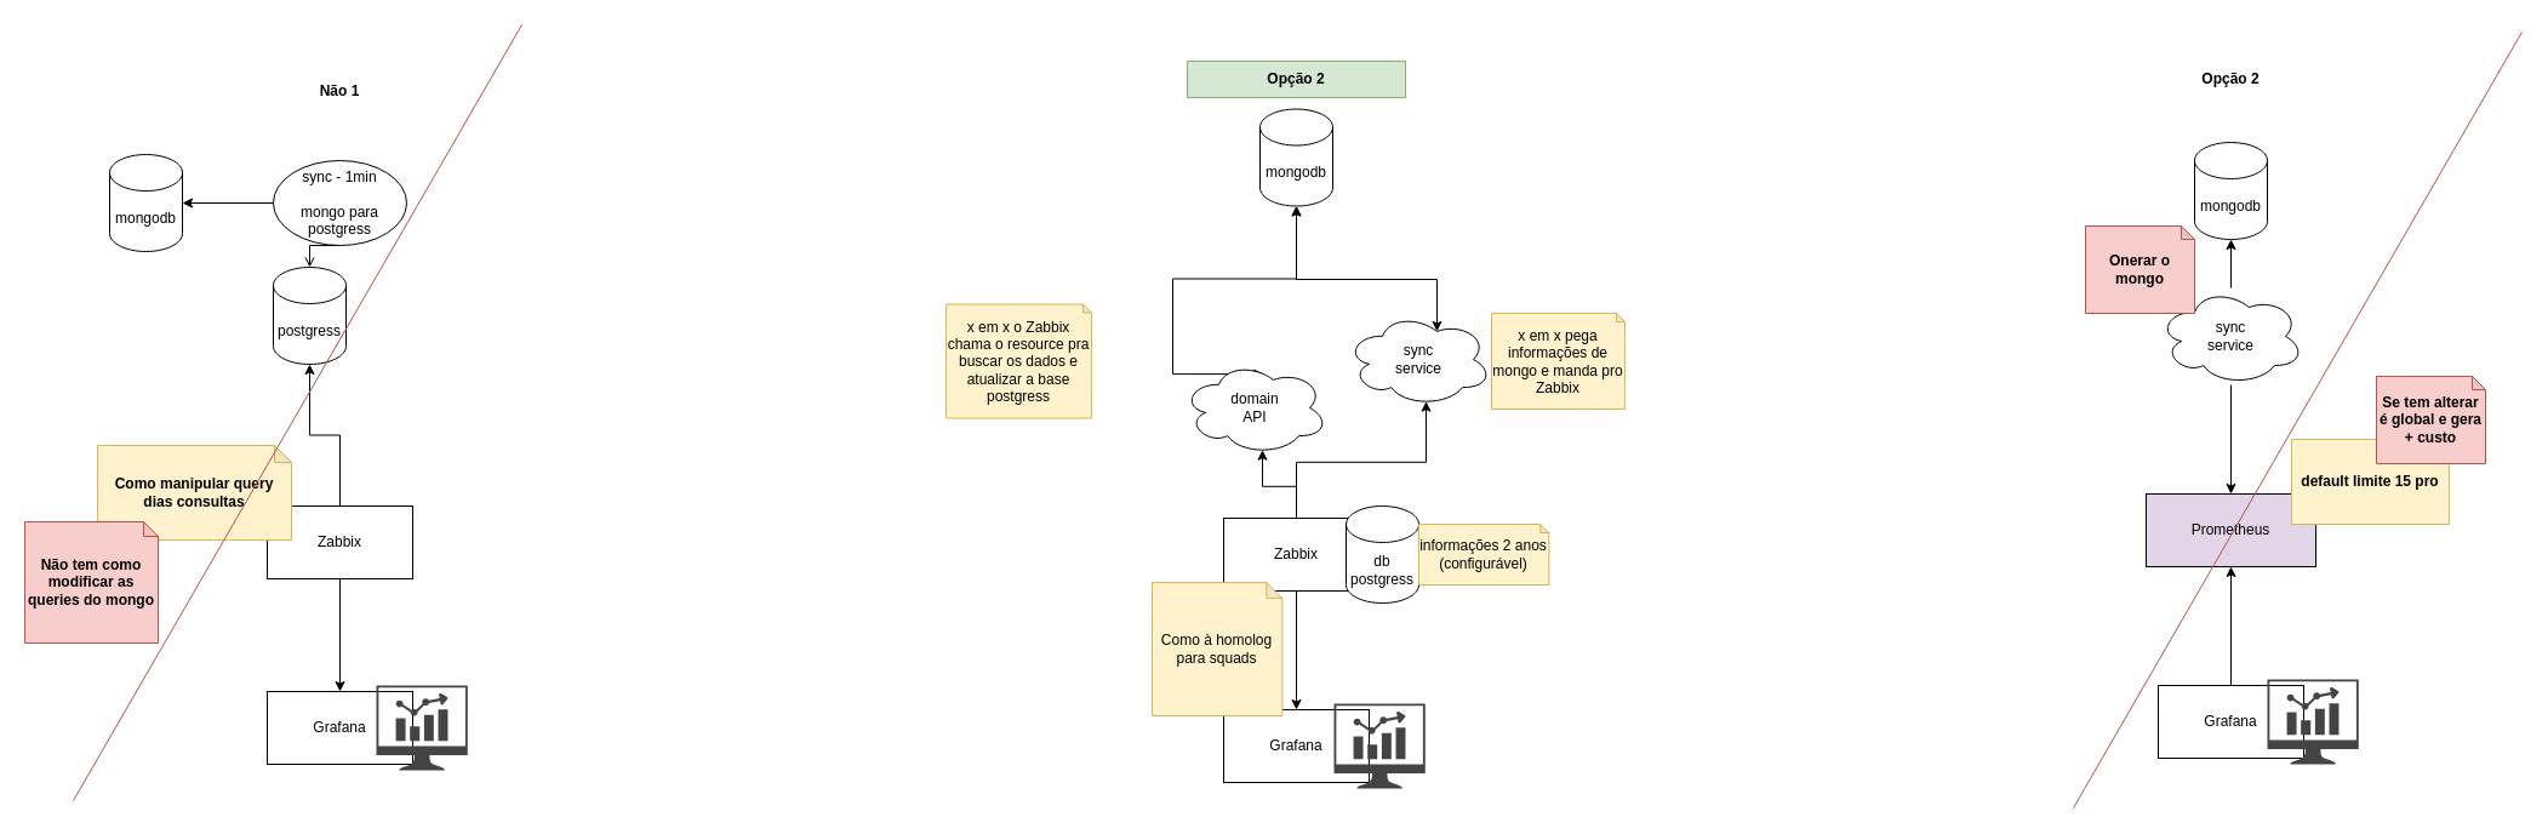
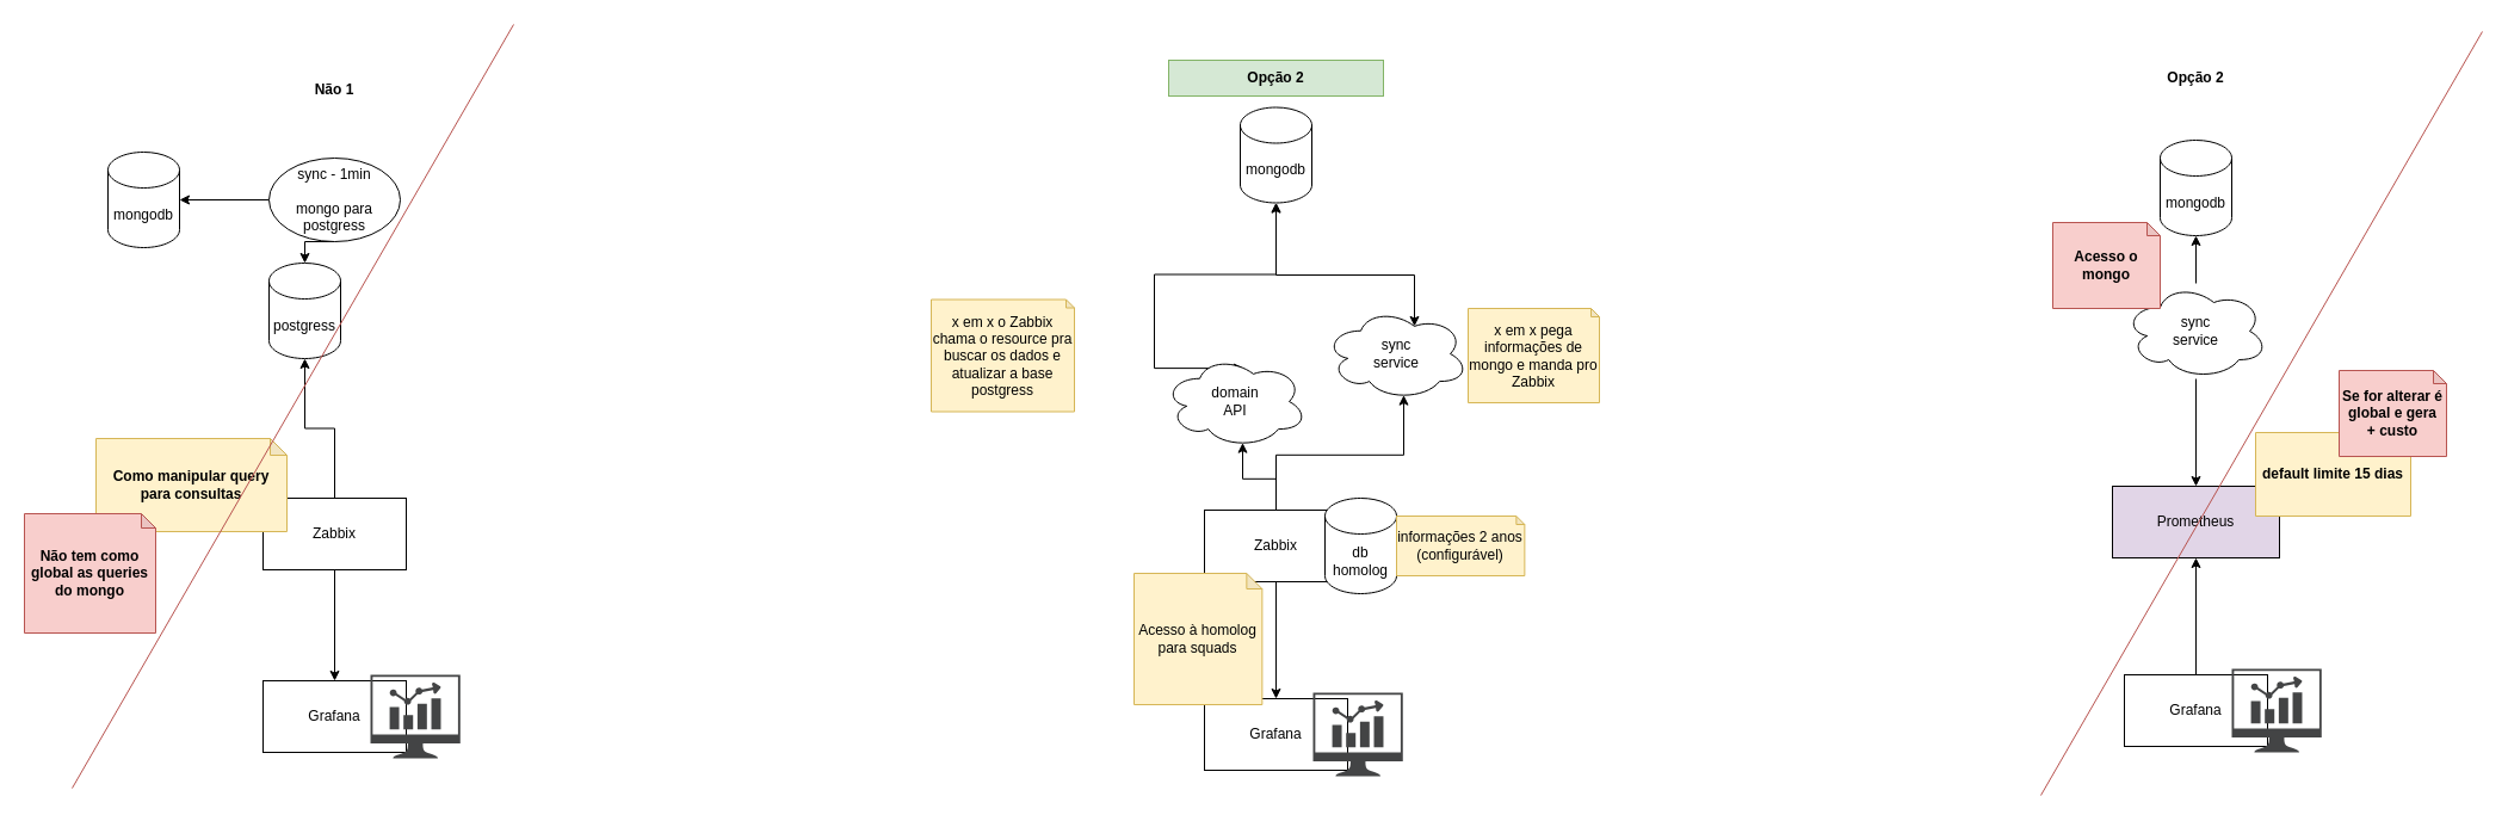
- <mxCell id="9" style="edgeStyle=orthogonalEdgeStyle;rounded=0;orthogonalLoop=1;jettySize=auto;html=1;entryX=0.5;entryY=0;entryDx=0;entryDy=0;entryPerimeter=0;exitX=0.5;exitY=1;exitDx=0;exitDy=0;endArrow=open;" parent="1" source="10" target="7" edge="1"><mxGeometry relative="1" as="geometry" /></mxCell>
+ <mxCell id="9" style="edgeStyle=orthogonalEdgeStyle;rounded=0;orthogonalLoop=1;jettySize=auto;html=1;entryX=0.5;entryY=0;entryDx=0;entryDy=0;entryPerimeter=0;exitX=0.5;exitY=1;exitDx=0;exitDy=0;" parent="1" source="10" target="7" edge="1"><mxGeometry relative="1" as="geometry" /></mxCell>
- <mxCell id="28" value="&lt;b&gt;Onerar o mongo&lt;/b&gt;" style="shape=note;whiteSpace=wrap;html=1;backgroundOutline=1;darkOpacity=0.05;size=11;fillColor=#f8cecc;strokeColor=#b85450;" parent="1" vertex="1"><mxGeometry x="1720" y="186" width="90" height="72" as="geometry" /></mxCell>
+ <mxCell id="28" value="&lt;b&gt;Acesso o mongo&lt;/b&gt;" style="shape=note;whiteSpace=wrap;html=1;backgroundOutline=1;darkOpacity=0.05;size=11;fillColor=#f8cecc;strokeColor=#b85450;" parent="1" vertex="1"><mxGeometry x="1720" y="186" width="90" height="72" as="geometry" /></mxCell>
- <mxCell id="35" value="&lt;b&gt;Se tem alterar é global e gera &lt;br&gt;+ custo&lt;/b&gt;" style="shape=note;whiteSpace=wrap;html=1;backgroundOutline=1;darkOpacity=0.05;size=11;fillColor=#f8cecc;strokeColor=#b85450;" vertex="1" parent="1"><mxGeometry x="1960" y="310" width="90" height="72" as="geometry" /></mxCell>
+ <mxCell id="35" value="&lt;b&gt;Se for alterar é global e gera &lt;br&gt;+ custo&lt;/b&gt;" style="shape=note;whiteSpace=wrap;html=1;backgroundOutline=1;darkOpacity=0.05;size=11;fillColor=#f8cecc;strokeColor=#b85450;" vertex="1" parent="1"><mxGeometry x="1960" y="310" width="90" height="72" as="geometry" /></mxCell>
- <mxCell id="18" value="&lt;b style=&quot;border-color: var(--border-color);&quot;&gt;default limite 15 pro&lt;/b&gt;" style="shape=note;whiteSpace=wrap;html=1;backgroundOutline=1;darkOpacity=0.05;size=13;fillColor=#fff2cc;strokeColor=#d6b656;" parent="1" vertex="1"><mxGeometry x="1890" y="362" width="130" height="70" as="geometry" /></mxCell>
+ <mxCell id="18" value="&lt;b style=&quot;border-color: var(--border-color);&quot;&gt;default limite 15 dias&lt;/b&gt;" style="shape=note;whiteSpace=wrap;html=1;backgroundOutline=1;darkOpacity=0.05;size=13;fillColor=#fff2cc;strokeColor=#d6b656;" parent="1" vertex="1"><mxGeometry x="1890" y="362" width="130" height="70" as="geometry" /></mxCell>
- <mxCell id="19" value="&lt;b style=&quot;border-color: var(--border-color);&quot;&gt;Como manipular query dias consultas&lt;/b&gt;" style="shape=note;whiteSpace=wrap;html=1;backgroundOutline=1;darkOpacity=0.05;size=14;fillColor=#fff2cc;strokeColor=#d6b656;" parent="1" vertex="1"><mxGeometry x="80" y="367" width="160" height="78" as="geometry" /></mxCell>
+ <mxCell id="19" value="&lt;b style=&quot;border-color: var(--border-color);&quot;&gt;Como manipular query para consultas&lt;/b&gt;" style="shape=note;whiteSpace=wrap;html=1;backgroundOutline=1;darkOpacity=0.05;size=14;fillColor=#fff2cc;strokeColor=#d6b656;" parent="1" vertex="1"><mxGeometry x="80" y="367" width="160" height="78" as="geometry" /></mxCell>
- <mxCell id="38" value="db&lt;br&gt;postgress" style="shape=cylinder3;whiteSpace=wrap;html=1;boundedLbl=1;backgroundOutline=1;size=15;" vertex="1" parent="1"><mxGeometry x="1110" y="417" width="60" height="80" as="geometry" /></mxCell>
+ <mxCell id="38" value="db&lt;br&gt;homolog" style="shape=cylinder3;whiteSpace=wrap;html=1;boundedLbl=1;backgroundOutline=1;size=15;" vertex="1" parent="1"><mxGeometry x="1110" y="417" width="60" height="80" as="geometry" /></mxCell>
- <mxCell id="36" value="&lt;b&gt;Não tem como modificar as queries do mongo&lt;/b&gt;" style="shape=note;whiteSpace=wrap;html=1;backgroundOutline=1;darkOpacity=0.05;size=12;fillColor=#f8cecc;strokeColor=#b85450;" vertex="1" parent="1"><mxGeometry x="20" y="430" width="110" height="100" as="geometry" /></mxCell>
+ <mxCell id="36" value="&lt;b&gt;Não tem como global as queries do mongo&lt;/b&gt;" style="shape=note;whiteSpace=wrap;html=1;backgroundOutline=1;darkOpacity=0.05;size=12;fillColor=#f8cecc;strokeColor=#b85450;" vertex="1" parent="1"><mxGeometry x="20" y="430" width="110" height="100" as="geometry" /></mxCell>
- <mxCell id="37" value="&lt;span style=&quot;border-color: var(--border-color);&quot;&gt;Como à homolog para squads&lt;/span&gt;" style="shape=note;whiteSpace=wrap;html=1;backgroundOutline=1;darkOpacity=0.05;size=13;fillColor=#fff2cc;strokeColor=#d6b656;fontStyle=0" vertex="1" parent="1"><mxGeometry x="950" y="480" width="107.36" height="110" as="geometry" /></mxCell>
+ <mxCell id="37" value="&lt;span style=&quot;border-color: var(--border-color);&quot;&gt;Acesso à homolog para squads&lt;/span&gt;" style="shape=note;whiteSpace=wrap;html=1;backgroundOutline=1;darkOpacity=0.05;size=13;fillColor=#fff2cc;strokeColor=#d6b656;fontStyle=0" vertex="1" parent="1"><mxGeometry x="950" y="480" width="107.36" height="110" as="geometry" /></mxCell>
